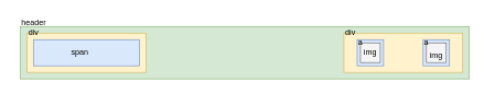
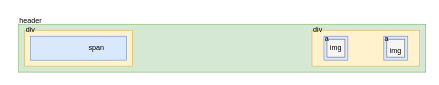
- <mxCell id="16" value="span" style="text;html=1;strokeColor=none;fillColor=none;align=center;verticalAlign=middle;whiteSpace=wrap;rounded=0;" parent="1" vertex="1"><mxGeometry x="90" y="65" width="60" height="30" as="geometry" /></mxCell>
+ <mxCell id="16" value="span" style="text;html=1;strokeColor=none;fillColor=none;align=center;verticalAlign=middle;whiteSpace=wrap;rounded=0;" parent="1" vertex="1"><mxGeometry x="130" y="65" width="60" height="30" as="geometry" /></mxCell>
